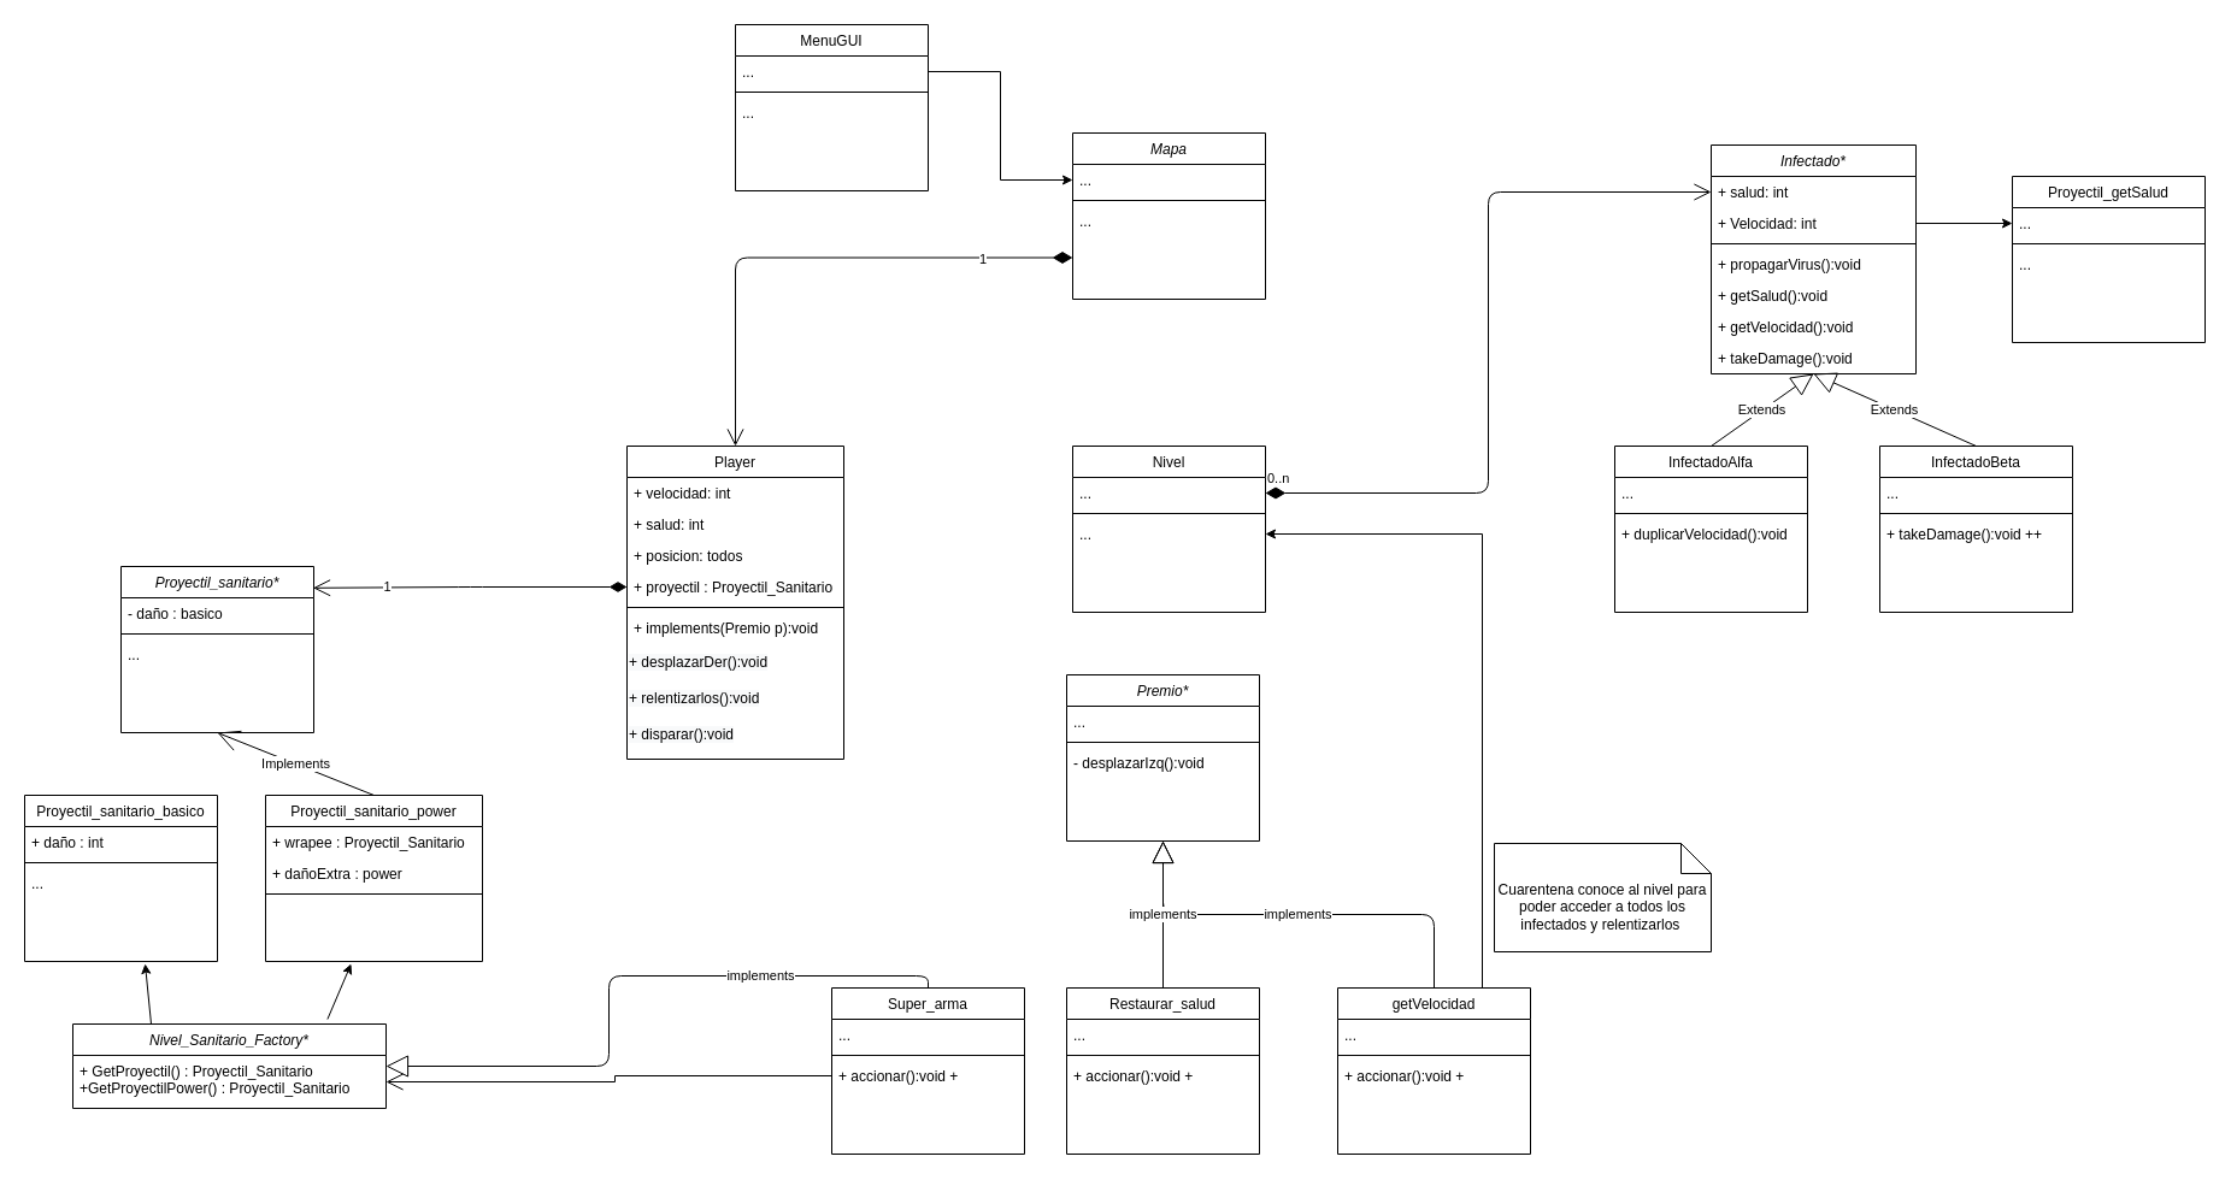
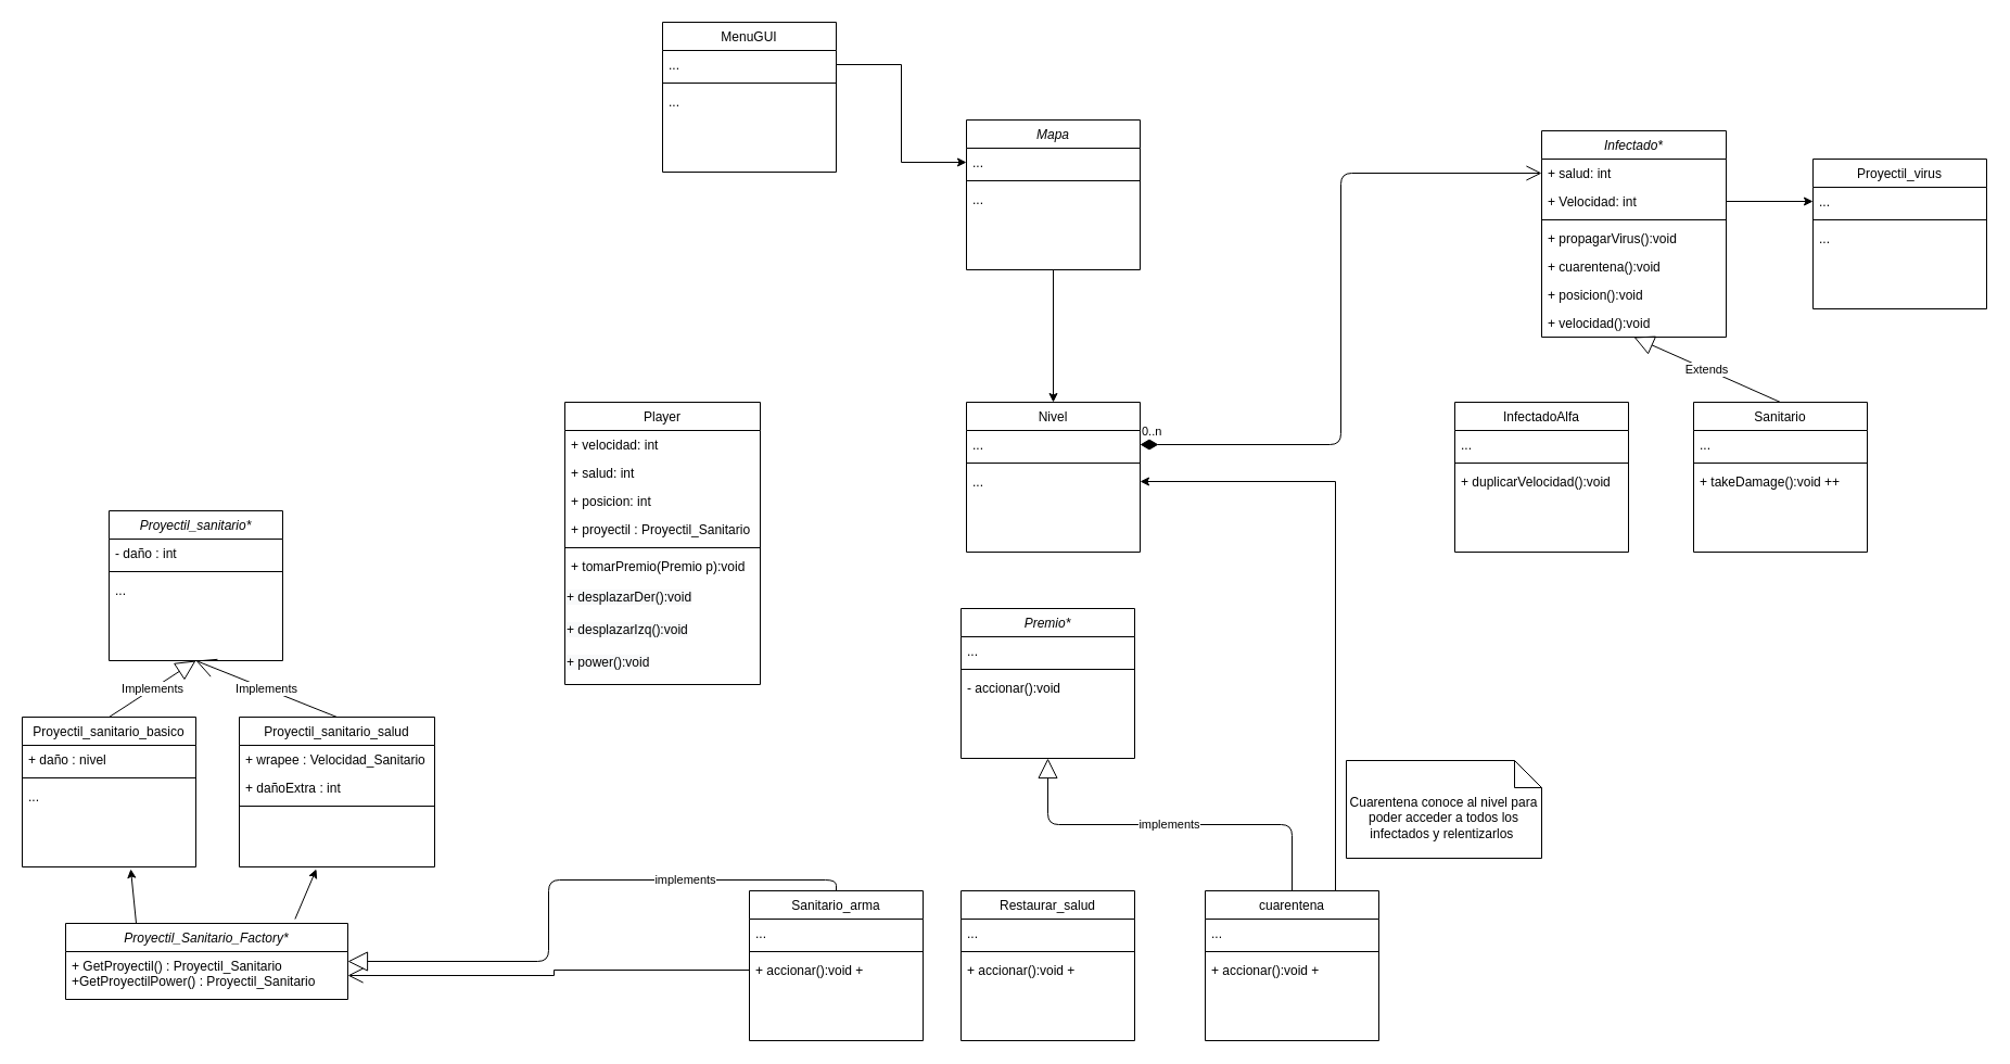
- <mxCell id="39" value="Proyectil_getSalud" style="swimlane;fontStyle=0;align=center;verticalAlign=top;childLayout=stackLayout;horizontal=1;startSize=26;horizontalStack=0;resizeParent=1;resizeLast=0;collapsible=1;marginBottom=0;rounded=0;shadow=0;strokeWidth=1;" parent="1" vertex="1"><mxGeometry x="1670" y="146" width="160" height="138" as="geometry"><mxRectangle x="230" y="140" width="160" height="26" as="alternateBounds" /></mxGeometry></mxCell>
+ <mxCell id="39" value="Proyectil_virus" style="swimlane;fontStyle=0;align=center;verticalAlign=top;childLayout=stackLayout;horizontal=1;startSize=26;horizontalStack=0;resizeParent=1;resizeLast=0;collapsible=1;marginBottom=0;rounded=0;shadow=0;strokeWidth=1;" parent="1" vertex="1"><mxGeometry x="1670" y="146" width="160" height="138" as="geometry"><mxRectangle x="230" y="140" width="160" height="26" as="alternateBounds" /></mxGeometry></mxCell>
- <mxCell id="58" value="1" style="endArrow=open;html=1;endSize=12;startArrow=diamondThin;startSize=14;startFill=1;edgeStyle=orthogonalEdgeStyle;align=left;verticalAlign=bottom;exitX=0;exitY=0.75;exitDx=0;exitDy=0;entryX=0.5;entryY=0;entryDx=0;entryDy=0;" parent="1" source="82" target="29" edge="1"><mxGeometry x="-0.639" y="10" relative="1" as="geometry"><mxPoint x="970" y="309" as="sourcePoint" /><mxPoint x="1110" y="309" as="targetPoint" /><mxPoint as="offset" /></mxGeometry></mxCell>
- <mxCell id="15" value="+ getSalud():void" style="text;align=left;verticalAlign=top;spacingLeft=4;spacingRight=4;overflow=hidden;rotatable=0;points=[[0,0.5],[1,0.5]];portConstraint=eastwest;" parent="10" vertex="1"><mxGeometry y="112" width="170" height="26" as="geometry" /></mxCell>
+ <mxCell id="15" value="+ cuarentena():void" style="text;align=left;verticalAlign=top;spacingLeft=4;spacingRight=4;overflow=hidden;rotatable=0;points=[[0,0.5],[1,0.5]];portConstraint=eastwest;" parent="10" vertex="1"><mxGeometry y="112" width="170" height="26" as="geometry" /></mxCell>
- <mxCell id="16" value="+ getVelocidad():void" style="text;align=left;verticalAlign=top;spacingLeft=4;spacingRight=4;overflow=hidden;rotatable=0;points=[[0,0.5],[1,0.5]];portConstraint=eastwest;" parent="10" vertex="1"><mxGeometry y="138" width="170" height="26" as="geometry" /></mxCell>
+ <mxCell id="16" value="+ posicion():void" style="text;align=left;verticalAlign=top;spacingLeft=4;spacingRight=4;overflow=hidden;rotatable=0;points=[[0,0.5],[1,0.5]];portConstraint=eastwest;" parent="10" vertex="1"><mxGeometry y="138" width="170" height="26" as="geometry" /></mxCell>
- <mxCell id="17" value="+ takeDamage():void" style="text;align=left;verticalAlign=top;spacingLeft=4;spacingRight=4;overflow=hidden;rotatable=0;points=[[0,0.5],[1,0.5]];portConstraint=eastwest;" parent="10" vertex="1"><mxGeometry y="164" width="170" height="26" as="geometry" /></mxCell>
+ <mxCell id="17" value="+ velocidad():void" style="text;align=left;verticalAlign=top;spacingLeft=4;spacingRight=4;overflow=hidden;rotatable=0;points=[[0,0.5],[1,0.5]];portConstraint=eastwest;" parent="10" vertex="1"><mxGeometry y="164" width="170" height="26" as="geometry" /></mxCell>
+ <mxCell id="81" style="edgeStyle=orthogonalEdgeStyle;rounded=0;orthogonalLoop=1;jettySize=auto;html=1;entryX=0.5;entryY=0;entryDx=0;entryDy=0;" parent="1" source="82" target="2" edge="1"><mxGeometry relative="1" as="geometry" /></mxCell>
- <mxCell id="22" value="Extends" style="endArrow=block;endSize=16;endFill=0;html=1;exitX=0.5;exitY=0;exitDx=0;exitDy=0;entryX=0.5;entryY=1;entryDx=0;entryDy=0;" parent="1" source="18" target="10" edge="1"><mxGeometry width="160" relative="1" as="geometry"><mxPoint x="1360" y="380" as="sourcePoint" /><mxPoint x="1520" y="380" as="targetPoint" /></mxGeometry></mxCell>
- <mxCell id="23" value="InfectadoBeta" style="swimlane;fontStyle=0;align=center;verticalAlign=top;childLayout=stackLayout;horizontal=1;startSize=26;horizontalStack=0;resizeParent=1;resizeLast=0;collapsible=1;marginBottom=0;rounded=0;shadow=0;strokeWidth=1;" parent="1" vertex="1"><mxGeometry x="1560" y="370" width="160" height="138" as="geometry"><mxRectangle x="230" y="140" width="160" height="26" as="alternateBounds" /></mxGeometry></mxCell>
+ <mxCell id="23" value="Sanitario" style="swimlane;fontStyle=0;align=center;verticalAlign=top;childLayout=stackLayout;horizontal=1;startSize=26;horizontalStack=0;resizeParent=1;resizeLast=0;collapsible=1;marginBottom=0;rounded=0;shadow=0;strokeWidth=1;" parent="1" vertex="1"><mxGeometry x="1560" y="370" width="160" height="138" as="geometry"><mxRectangle x="230" y="140" width="160" height="26" as="alternateBounds" /></mxGeometry></mxCell>
- <mxCell id="32" value="+ posicion: todos" style="text;align=left;verticalAlign=top;spacingLeft=4;spacingRight=4;overflow=hidden;rotatable=0;points=[[0,0.5],[1,0.5]];portConstraint=eastwest;" parent="29" vertex="1"><mxGeometry y="78" width="180" height="26" as="geometry" /></mxCell>
+ <mxCell id="32" value="+ posicion: int" style="text;align=left;verticalAlign=top;spacingLeft=4;spacingRight=4;overflow=hidden;rotatable=0;points=[[0,0.5],[1,0.5]];portConstraint=eastwest;" parent="29" vertex="1"><mxGeometry y="78" width="180" height="26" as="geometry" /></mxCell>
- <mxCell id="92" style="edgeStyle=orthogonalEdgeStyle;orthogonalLoop=1;jettySize=auto;html=1;exitX=0;exitY=0.5;exitDx=0;exitDy=0;entryX=0.997;entryY=0.129;entryDx=0;entryDy=0;entryPerimeter=0;startArrow=diamondThin;startFill=1;rounded=1;endArrow=open;endFill=0;endSize=12;startSize=12;" edge="1" parent="1" source="33" target="44"><mxGeometry relative="1" as="geometry" /></mxCell>
- <mxCell id="93" value="1" style="edgeLabel;html=1;align=center;verticalAlign=middle;resizable=0;points=[];" vertex="1" connectable="0" parent="92"><mxGeometry x="0.002" y="67" relative="1" as="geometry"><mxPoint x="-69.39" y="-67.86" as="offset" /></mxGeometry></mxCell>
- <mxCell id="45" value="- daño : basico" style="text;align=left;verticalAlign=top;spacingLeft=4;spacingRight=4;overflow=hidden;rotatable=0;points=[[0,0.5],[1,0.5]];portConstraint=eastwest;" parent="44" vertex="1"><mxGeometry y="26" width="160" height="26" as="geometry" /></mxCell>
+ <mxCell id="45" value="- daño : int" style="text;align=left;verticalAlign=top;spacingLeft=4;spacingRight=4;overflow=hidden;rotatable=0;points=[[0,0.5],[1,0.5]];portConstraint=eastwest;" parent="44" vertex="1"><mxGeometry y="26" width="160" height="26" as="geometry" /></mxCell>
- <mxCell id="35" value="+ implements(Premio p):void&#10;" style="text;align=left;verticalAlign=top;spacingLeft=4;spacingRight=4;overflow=hidden;rotatable=0;points=[[0,0.5],[1,0.5]];portConstraint=eastwest;" parent="29" vertex="1"><mxGeometry y="138" width="180" height="28" as="geometry" /></mxCell>
+ <mxCell id="35" value="+ tomarPremio(Premio p):void&#10;" style="text;align=left;verticalAlign=top;spacingLeft=4;spacingRight=4;overflow=hidden;rotatable=0;points=[[0,0.5],[1,0.5]];portConstraint=eastwest;" parent="29" vertex="1"><mxGeometry y="138" width="180" height="28" as="geometry" /></mxCell>
- <mxCell id="37" value="&lt;meta charset=&quot;utf-8&quot;&gt;&lt;span style=&quot;color: rgb(0, 0, 0); font-family: helvetica; font-size: 12px; font-style: normal; font-weight: 400; letter-spacing: normal; text-align: left; text-indent: 0px; text-transform: none; word-spacing: 0px; background-color: rgb(248, 249, 250); display: inline; float: none;&quot;&gt;+ relentizarlos():void&lt;/span&gt;" style="text;whiteSpace=wrap;html=1;" parent="29" vertex="1"><mxGeometry y="196" width="180" height="30" as="geometry" /></mxCell>
+ <mxCell id="37" value="&lt;meta charset=&quot;utf-8&quot;&gt;&lt;span style=&quot;color: rgb(0, 0, 0); font-family: helvetica; font-size: 12px; font-style: normal; font-weight: 400; letter-spacing: normal; text-align: left; text-indent: 0px; text-transform: none; word-spacing: 0px; background-color: rgb(248, 249, 250); display: inline; float: none;&quot;&gt;+ desplazarIzq():void&lt;/span&gt;" style="text;whiteSpace=wrap;html=1;" parent="29" vertex="1"><mxGeometry y="196" width="180" height="30" as="geometry" /></mxCell>
- <mxCell id="38" value="&lt;span style=&quot;color: rgb(0 , 0 , 0) ; font-family: &amp;#34;helvetica&amp;#34; ; font-size: 12px ; font-style: normal ; font-weight: 400 ; letter-spacing: normal ; text-align: left ; text-indent: 0px ; text-transform: none ; word-spacing: 0px ; background-color: rgb(248 , 249 , 250) ; display: inline ; float: none&quot;&gt;+ disparar():void&lt;/span&gt;" style="text;whiteSpace=wrap;html=1;" parent="29" vertex="1"><mxGeometry y="226" width="180" height="30" as="geometry" /></mxCell>
+ <mxCell id="38" value="&lt;span style=&quot;color: rgb(0 , 0 , 0) ; font-family: &amp;#34;helvetica&amp;#34; ; font-size: 12px ; font-style: normal ; font-weight: 400 ; letter-spacing: normal ; text-align: left ; text-indent: 0px ; text-transform: none ; word-spacing: 0px ; background-color: rgb(248 , 249 , 250) ; display: inline ; float: none&quot;&gt;+ power():void&lt;/span&gt;" style="text;whiteSpace=wrap;html=1;" parent="29" vertex="1"><mxGeometry y="226" width="180" height="30" as="geometry" /></mxCell>
- <mxCell id="63" value="- desplazarIzq():void" style="text;align=left;verticalAlign=top;spacingLeft=4;spacingRight=4;overflow=hidden;rotatable=0;points=[[0,0.5],[1,0.5]];portConstraint=eastwest;" parent="60" vertex="1"><mxGeometry y="60" width="160" height="26" as="geometry" /></mxCell>
+ <mxCell id="63" value="- accionar():void" style="text;align=left;verticalAlign=top;spacingLeft=4;spacingRight=4;overflow=hidden;rotatable=0;points=[[0,0.5],[1,0.5]];portConstraint=eastwest;" parent="60" vertex="1"><mxGeometry y="60" width="160" height="26" as="geometry" /></mxCell>
+ <mxCell id="57" value="Implements" style="endArrow=block;endSize=16;endFill=0;html=1;exitX=0.5;exitY=0;exitDx=0;exitDy=0;entryX=0.5;entryY=1;entryDx=0;entryDy=0;" parent="1" source="48" target="44" edge="1"><mxGeometry width="160" relative="1" as="geometry"><mxPoint x="300" y="670" as="sourcePoint" /><mxPoint x="290" y="880" as="targetPoint" /></mxGeometry></mxCell>
- <mxCell id="52" value="Proyectil_sanitario_power" style="swimlane;fontStyle=0;align=center;verticalAlign=top;childLayout=stackLayout;horizontal=1;startSize=26;horizontalStack=0;resizeParent=1;resizeLast=0;collapsible=1;marginBottom=0;rounded=0;shadow=0;strokeWidth=1;" parent="1" vertex="1"><mxGeometry x="220" y="660" width="180" height="138" as="geometry"><mxRectangle x="230" y="140" width="160" height="26" as="alternateBounds" /></mxGeometry></mxCell>
+ <mxCell id="52" value="Proyectil_sanitario_salud" style="swimlane;fontStyle=0;align=center;verticalAlign=top;childLayout=stackLayout;horizontal=1;startSize=26;horizontalStack=0;resizeParent=1;resizeLast=0;collapsible=1;marginBottom=0;rounded=0;shadow=0;strokeWidth=1;" parent="1" vertex="1"><mxGeometry x="220" y="660" width="180" height="138" as="geometry"><mxRectangle x="230" y="140" width="160" height="26" as="alternateBounds" /></mxGeometry></mxCell>
- <mxCell id="49" value="+ daño : int" style="text;align=left;verticalAlign=top;spacingLeft=4;spacingRight=4;overflow=hidden;rotatable=0;points=[[0,0.5],[1,0.5]];portConstraint=eastwest;" parent="48" vertex="1"><mxGeometry y="26" width="160" height="26" as="geometry" /></mxCell>
+ <mxCell id="49" value="+ daño : nivel" style="text;align=left;verticalAlign=top;spacingLeft=4;spacingRight=4;overflow=hidden;rotatable=0;points=[[0,0.5],[1,0.5]];portConstraint=eastwest;" parent="48" vertex="1"><mxGeometry y="26" width="160" height="26" as="geometry" /></mxCell>
- <mxCell id="53" value="+ wrapee : Proyectil_Sanitario" style="text;align=left;verticalAlign=top;spacingLeft=4;spacingRight=4;overflow=hidden;rotatable=0;points=[[0,0.5],[1,0.5]];portConstraint=eastwest;" parent="52" vertex="1"><mxGeometry y="26" width="180" height="26" as="geometry" /></mxCell>
+ <mxCell id="53" value="+ wrapee : Velocidad_Sanitario" style="text;align=left;verticalAlign=top;spacingLeft=4;spacingRight=4;overflow=hidden;rotatable=0;points=[[0,0.5],[1,0.5]];portConstraint=eastwest;" parent="52" vertex="1"><mxGeometry y="26" width="180" height="26" as="geometry" /></mxCell>
- <mxCell id="54" value="+ dañoExtra : power" style="text;align=left;verticalAlign=top;spacingLeft=4;spacingRight=4;overflow=hidden;rotatable=0;points=[[0,0.5],[1,0.5]];portConstraint=eastwest;" parent="52" vertex="1"><mxGeometry y="52" width="180" height="26" as="geometry" /></mxCell>
+ <mxCell id="54" value="+ dañoExtra : int" style="text;align=left;verticalAlign=top;spacingLeft=4;spacingRight=4;overflow=hidden;rotatable=0;points=[[0,0.5],[1,0.5]];portConstraint=eastwest;" parent="52" vertex="1"><mxGeometry y="52" width="180" height="26" as="geometry" /></mxCell>
- <mxCell id="79" value="implements" style="endArrow=block;endSize=16;endFill=0;html=1;exitX=0.5;exitY=0;exitDx=0;exitDy=0;entryX=0.5;entryY=1;entryDx=0;entryDy=0;edgeStyle=orthogonalEdgeStyle;" parent="1" source="75" target="60" edge="1"><mxGeometry width="160" relative="1" as="geometry"><mxPoint x="870" y="830" as="sourcePoint" /><mxPoint x="975" y="790" as="targetPoint" /></mxGeometry></mxCell>
- <mxCell id="70" value="Super_arma" style="swimlane;fontStyle=0;align=center;verticalAlign=top;childLayout=stackLayout;horizontal=1;startSize=26;horizontalStack=0;resizeParent=1;resizeLast=0;collapsible=1;marginBottom=0;rounded=0;shadow=0;strokeWidth=1;" parent="1" vertex="1"><mxGeometry x="690" y="820" width="160" height="138" as="geometry"><mxRectangle x="230" y="140" width="160" height="26" as="alternateBounds" /></mxGeometry></mxCell>
+ <mxCell id="70" value="Sanitario_arma" style="swimlane;fontStyle=0;align=center;verticalAlign=top;childLayout=stackLayout;horizontal=1;startSize=26;horizontalStack=0;resizeParent=1;resizeLast=0;collapsible=1;marginBottom=0;rounded=0;shadow=0;strokeWidth=1;" parent="1" vertex="1"><mxGeometry x="690" y="820" width="160" height="138" as="geometry"><mxRectangle x="230" y="140" width="160" height="26" as="alternateBounds" /></mxGeometry></mxCell>
- <mxCell id="65" value="getVelocidad" style="swimlane;fontStyle=0;align=center;verticalAlign=top;childLayout=stackLayout;horizontal=1;startSize=26;horizontalStack=0;resizeParent=1;resizeLast=0;collapsible=1;marginBottom=0;rounded=0;shadow=0;strokeWidth=1;" parent="1" vertex="1"><mxGeometry x="1110" y="820" width="160" height="138" as="geometry"><mxRectangle x="230" y="140" width="160" height="26" as="alternateBounds" /></mxGeometry></mxCell>
+ <mxCell id="65" value="cuarentena" style="swimlane;fontStyle=0;align=center;verticalAlign=top;childLayout=stackLayout;horizontal=1;startSize=26;horizontalStack=0;resizeParent=1;resizeLast=0;collapsible=1;marginBottom=0;rounded=0;shadow=0;strokeWidth=1;" parent="1" vertex="1"><mxGeometry x="1110" y="820" width="160" height="138" as="geometry"><mxRectangle x="230" y="140" width="160" height="26" as="alternateBounds" /></mxGeometry></mxCell>
- <mxCell id="87" value="Nivel_Sanitario_Factory*" style="swimlane;fontStyle=2;align=center;verticalAlign=top;childLayout=stackLayout;horizontal=1;startSize=26;horizontalStack=0;resizeParent=1;resizeLast=0;collapsible=1;marginBottom=0;rounded=0;shadow=0;strokeWidth=1;" vertex="1" parent="86"><mxGeometry width="260" height="70" as="geometry"><mxRectangle x="230" y="140" width="160" height="26" as="alternateBounds" /></mxGeometry></mxCell>
+ <mxCell id="87" value="Proyectil_Sanitario_Factory*" style="swimlane;fontStyle=2;align=center;verticalAlign=top;childLayout=stackLayout;horizontal=1;startSize=26;horizontalStack=0;resizeParent=1;resizeLast=0;collapsible=1;marginBottom=0;rounded=0;shadow=0;strokeWidth=1;" vertex="1" parent="86"><mxGeometry width="260" height="70" as="geometry"><mxRectangle x="230" y="140" width="160" height="26" as="alternateBounds" /></mxGeometry></mxCell>
